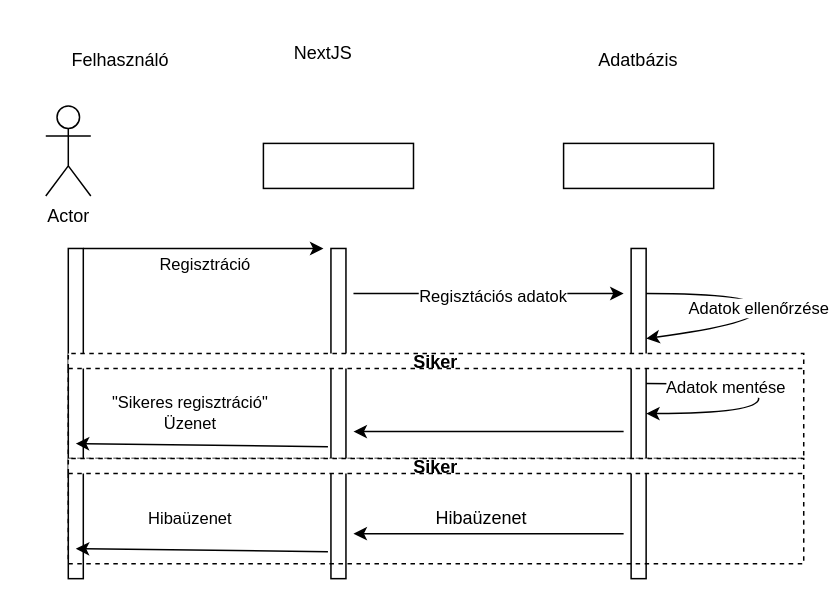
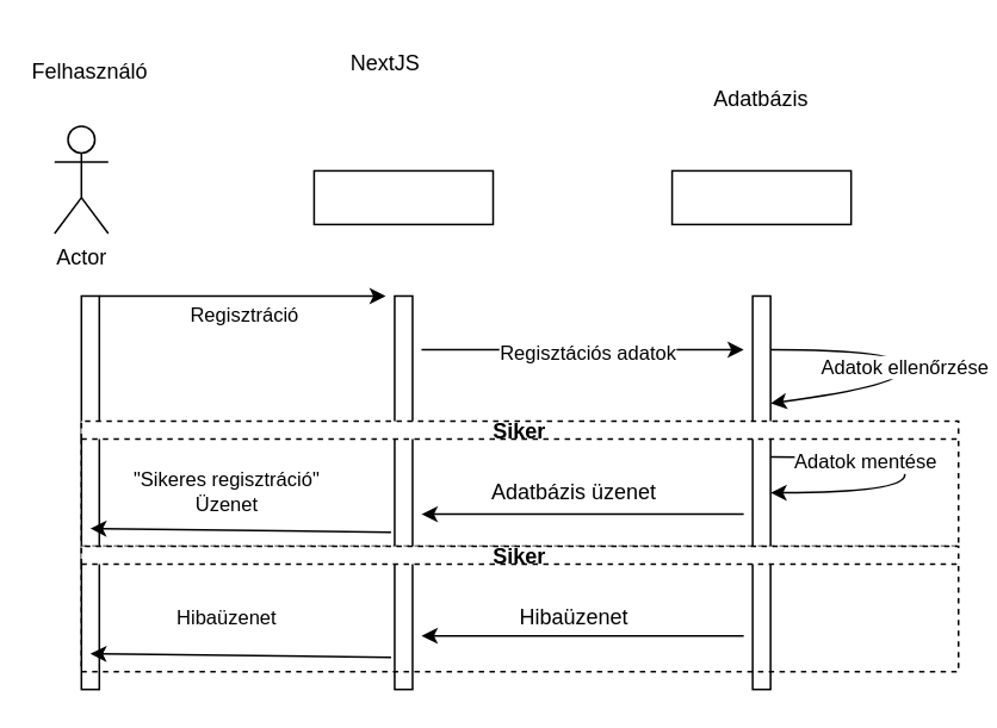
- <mxCell id="4" value="Felhasználó" style="text;html=1;strokeColor=none;fillColor=none;align=center;verticalAlign=middle;whiteSpace=wrap;rounded=0;" vertex="1" parent="1"><mxGeometry x="50" y="25" width="60" height="30" as="geometry" /></mxCell>
+ <mxCell id="4" value="Felhasználó" style="text;html=1;strokeColor=none;fillColor=none;align=center;verticalAlign=middle;whiteSpace=wrap;rounded=0;" vertex="1" parent="1"><mxGeometry x="20" y="25" width="60" height="30" as="geometry" /></mxCell>
- <mxCell id="7" value="Adatbázis" style="text;html=1;strokeColor=none;fillColor=none;align=center;verticalAlign=middle;whiteSpace=wrap;rounded=0;" vertex="1" parent="1"><mxGeometry x="395" y="25" width="60" height="30" as="geometry" /></mxCell>
+ <mxCell id="7" value="Adatbázis" style="text;html=1;strokeColor=none;fillColor=none;align=center;verticalAlign=middle;whiteSpace=wrap;rounded=0;" vertex="1" parent="1"><mxGeometry x="395" y="40" width="60" height="30" as="geometry" /></mxCell>
+ <mxCell id="18" value="Adatbázis üzenet" style="text;html=1;align=center;verticalAlign=middle;resizable=0;points=[];autosize=1;strokeColor=none;fillColor=none;" vertex="1" parent="15"><mxGeometry x="220" y="30" width="110" height="20" as="geometry" /></mxCell>
